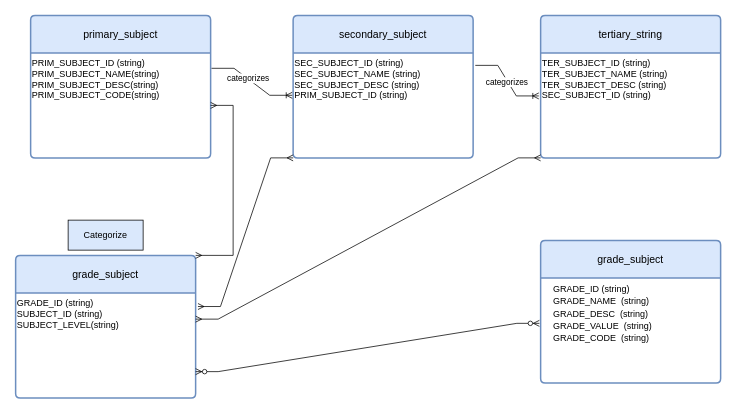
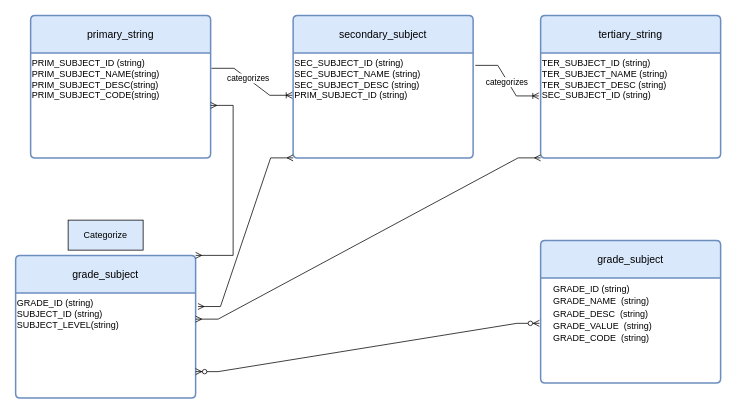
- <mxCell id="2" value="primary_subject" style="swimlane;childLayout=stackLayout;horizontal=1;startSize=50;horizontalStack=0;rounded=1;fontSize=14;fontStyle=0;strokeWidth=2;resizeParent=0;resizeLast=1;shadow=0;dashed=0;align=center;arcSize=4;whiteSpace=wrap;html=1;fillColor=#dae8fc;strokeColor=#6c8ebf;" vertex="1" parent="1"><mxGeometry x="40" y="20" width="240" height="190" as="geometry" /></mxCell>
+ <mxCell id="2" value="primary_string" style="swimlane;childLayout=stackLayout;horizontal=1;startSize=50;horizontalStack=0;rounded=1;fontSize=14;fontStyle=0;strokeWidth=2;resizeParent=0;resizeLast=1;shadow=0;dashed=0;align=center;arcSize=4;whiteSpace=wrap;html=1;fillColor=#dae8fc;strokeColor=#6c8ebf;" vertex="1" parent="1"><mxGeometry x="40" y="20" width="240" height="190" as="geometry" /></mxCell>
